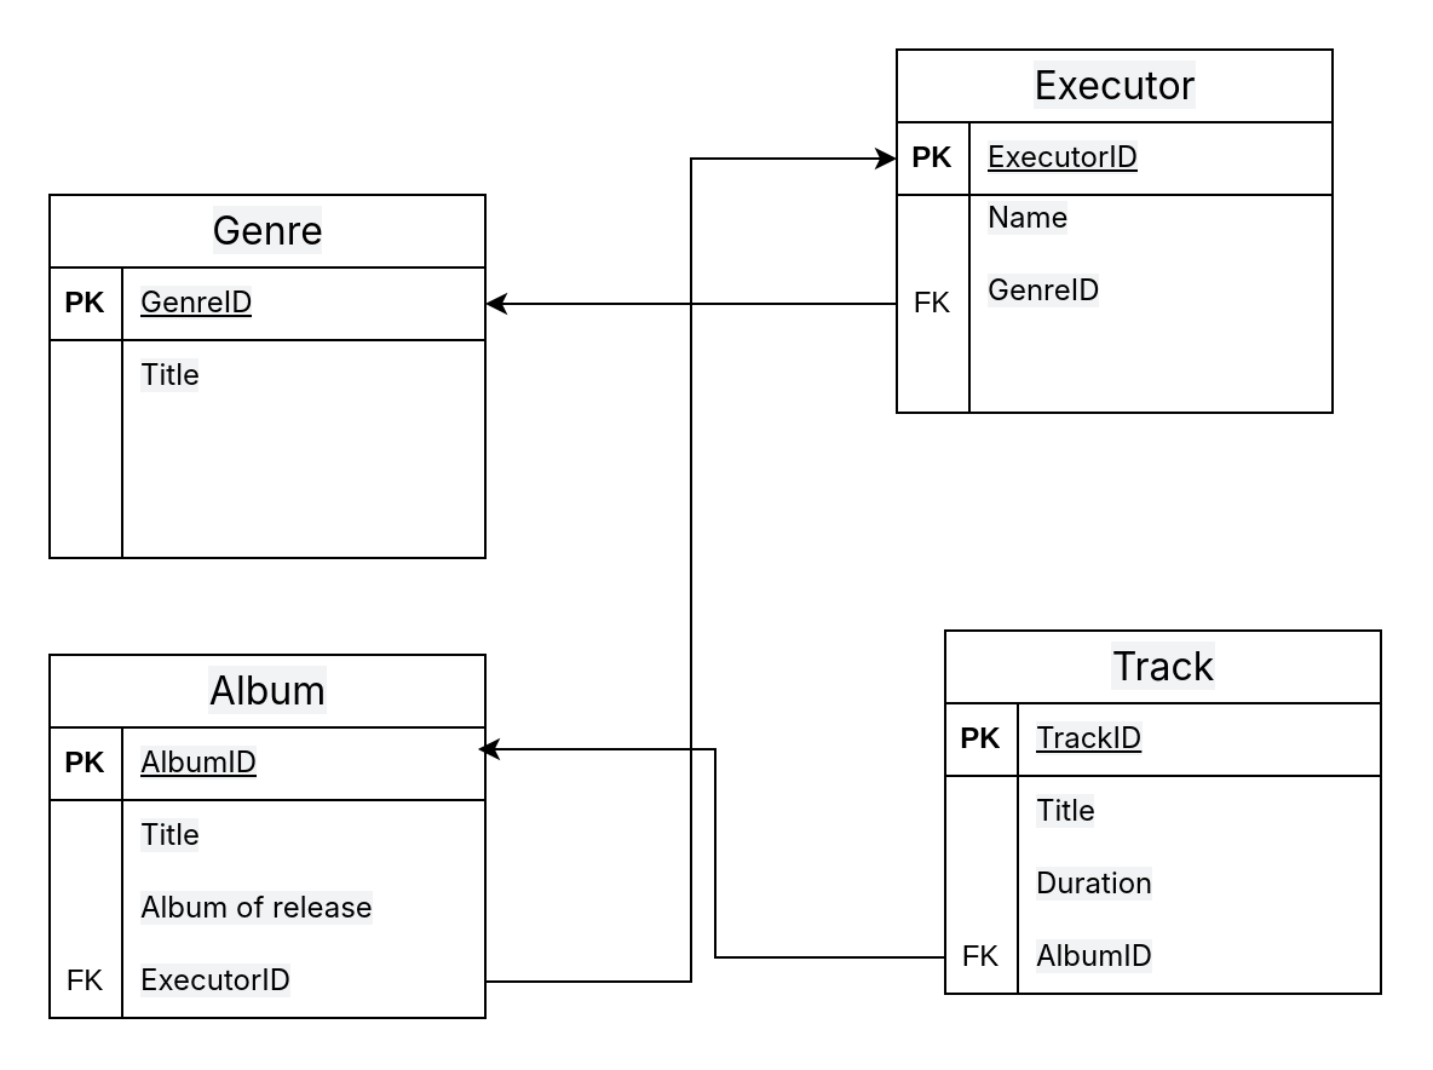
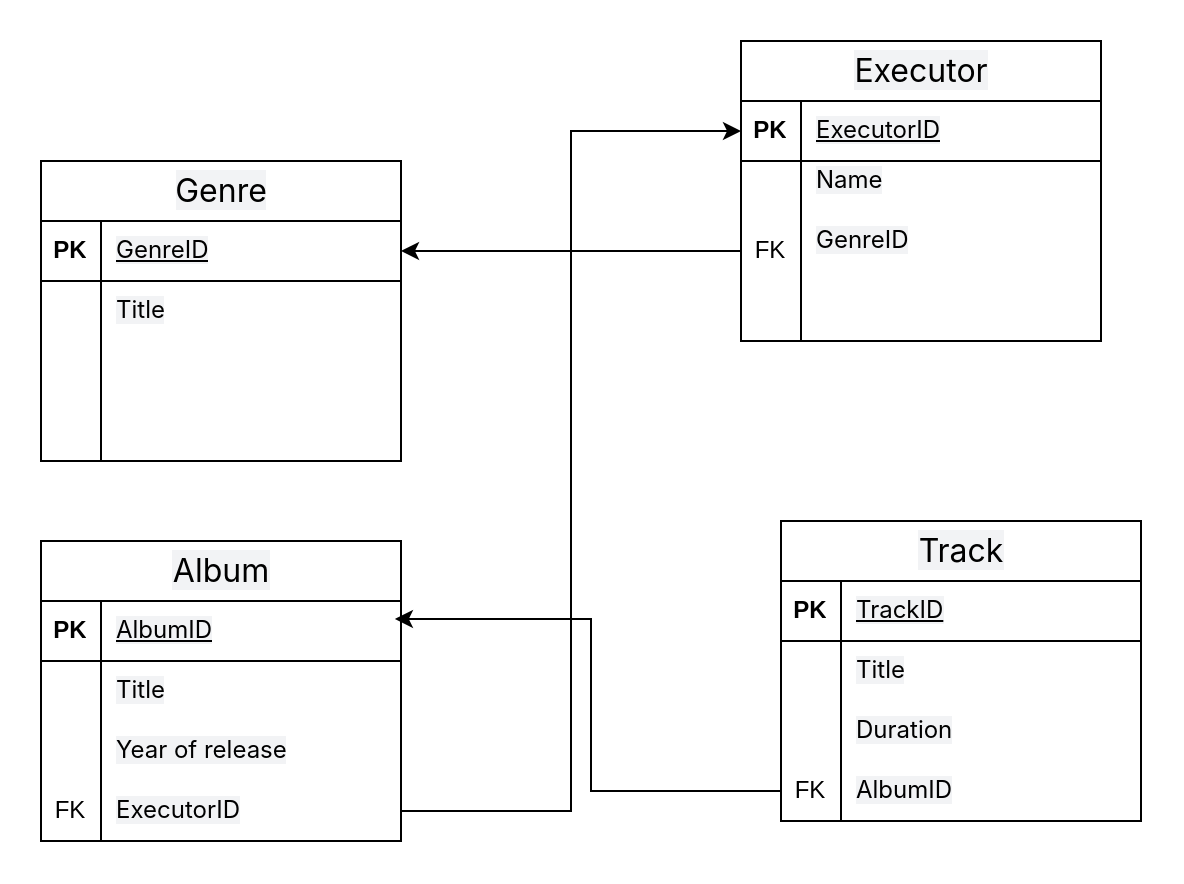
- <mxCell id="37" value="&lt;span style=&quot;font-family: -apple-system, BlinkMacSystemFont, Arial, Helvetica, sans-serif; white-space-collapse: preserve; background-color: rgba(7, 28, 71, 0.05);&quot;&gt;Album of release&lt;/span&gt;" style="shape=partialRectangle;connectable=0;fillColor=none;top=0;left=0;bottom=0;right=0;align=left;spacingLeft=6;overflow=hidden;whiteSpace=wrap;html=1;" vertex="1" parent="35"><mxGeometry x="30" width="150" height="30" as="geometry"><mxRectangle width="150" height="30" as="alternateBounds" /></mxGeometry></mxCell>
+ <mxCell id="37" value="&lt;span style=&quot;font-family: -apple-system, BlinkMacSystemFont, Arial, Helvetica, sans-serif; white-space-collapse: preserve; background-color: rgba(7, 28, 71, 0.05);&quot;&gt;Year of release&lt;/span&gt;" style="shape=partialRectangle;connectable=0;fillColor=none;top=0;left=0;bottom=0;right=0;align=left;spacingLeft=6;overflow=hidden;whiteSpace=wrap;html=1;" vertex="1" parent="35"><mxGeometry x="30" width="150" height="30" as="geometry"><mxRectangle width="150" height="30" as="alternateBounds" /></mxGeometry></mxCell>
